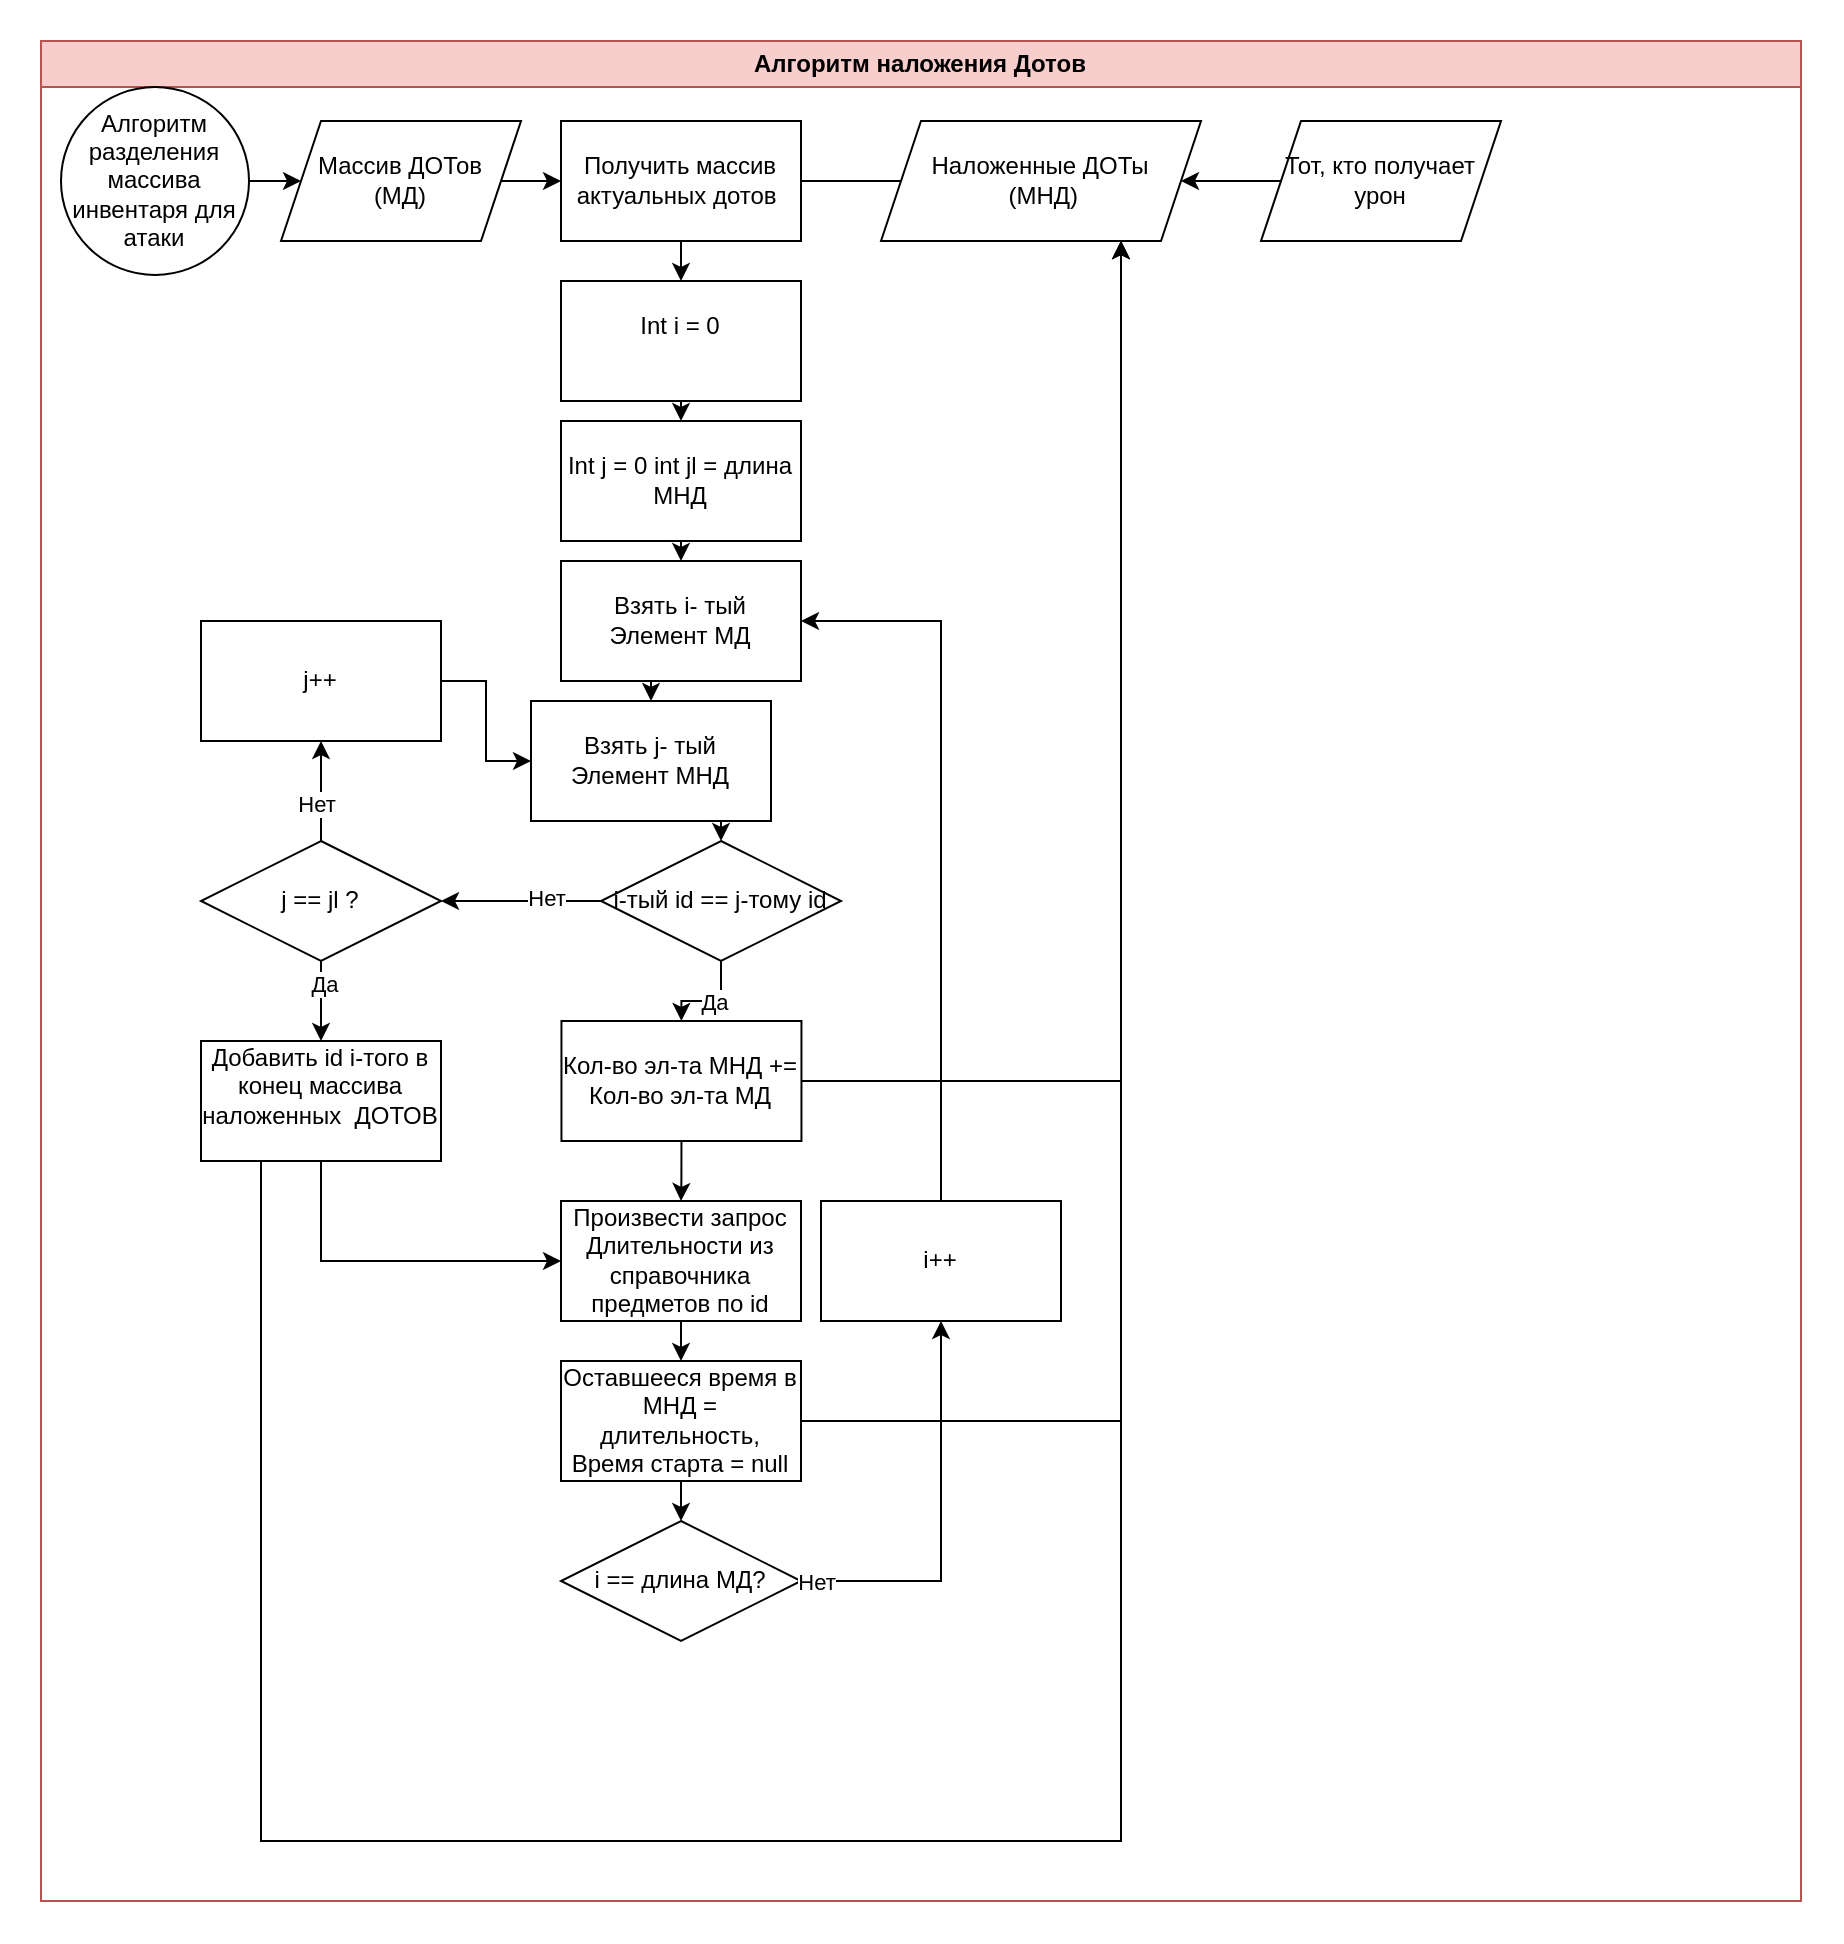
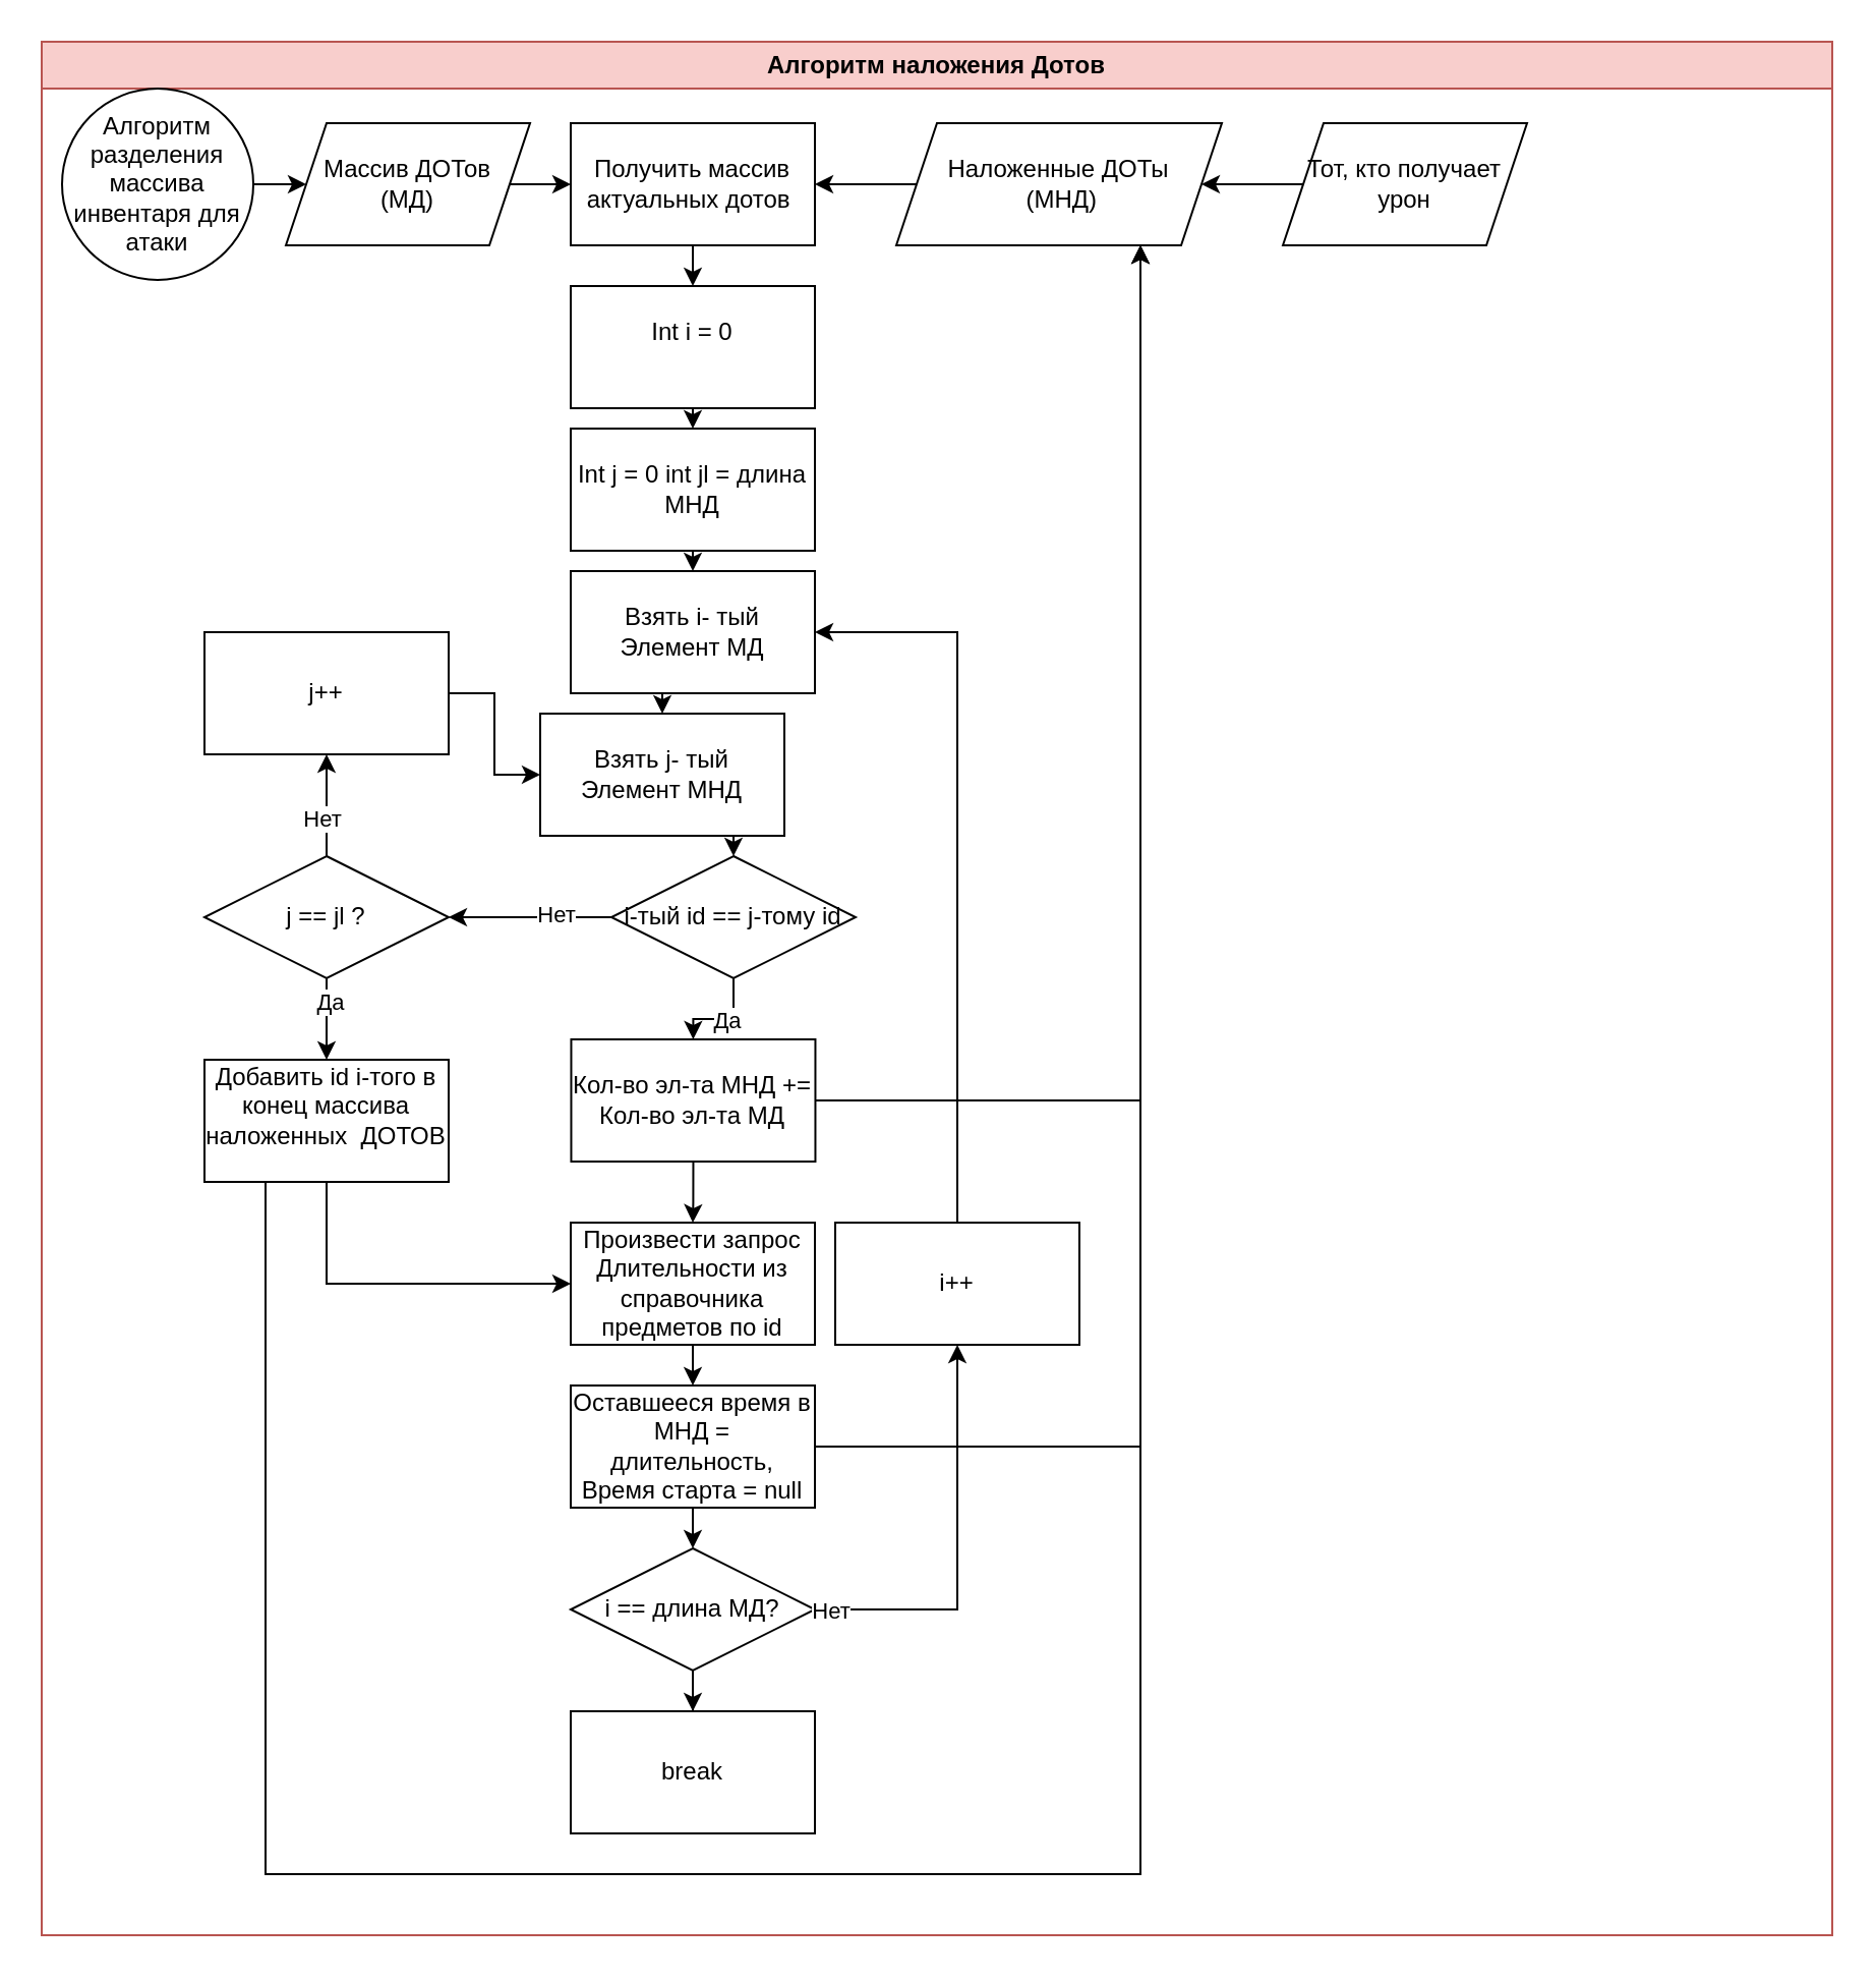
- <mxCell id="16" style="edgeStyle=orthogonalEdgeStyle;rounded=0;orthogonalLoop=1;jettySize=auto;html=1;exitX=0;exitY=0.5;exitDx=0;exitDy=0;entryX=1;entryY=0.5;entryDx=0;entryDy=0;endArrow=none;" edge="1" parent="2" source="11" target="14"><mxGeometry relative="1" as="geometry" /></mxCell>
+ <mxCell id="16" style="edgeStyle=orthogonalEdgeStyle;rounded=0;orthogonalLoop=1;jettySize=auto;html=1;exitX=0;exitY=0.5;exitDx=0;exitDy=0;entryX=1;entryY=0.5;entryDx=0;entryDy=0;" edge="1" parent="2" source="11" target="14"><mxGeometry relative="1" as="geometry" /></mxCell>
+ <mxCell id="47" style="edgeStyle=orthogonalEdgeStyle;rounded=0;orthogonalLoop=1;jettySize=auto;html=1;exitX=0.5;exitY=1;exitDx=0;exitDy=0;" edge="1" parent="2" source="44" target="46"><mxGeometry relative="1" as="geometry"><mxPoint x="320" y="830" as="targetPoint" /></mxGeometry></mxCell>
+ <mxCell id="46" value="break" style="rounded=0;whiteSpace=wrap;html=1;container=0;" vertex="1" parent="2"><mxGeometry x="260" y="820" width="120" height="60" as="geometry" /></mxCell>
